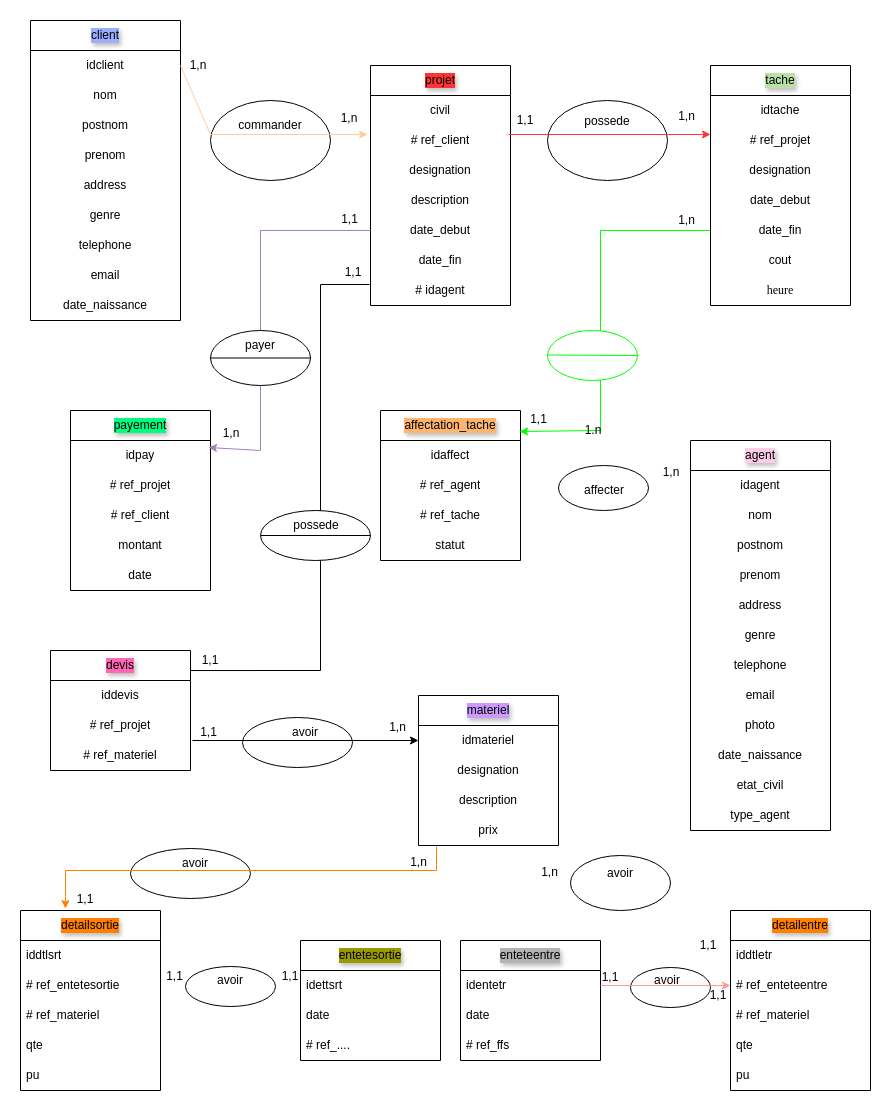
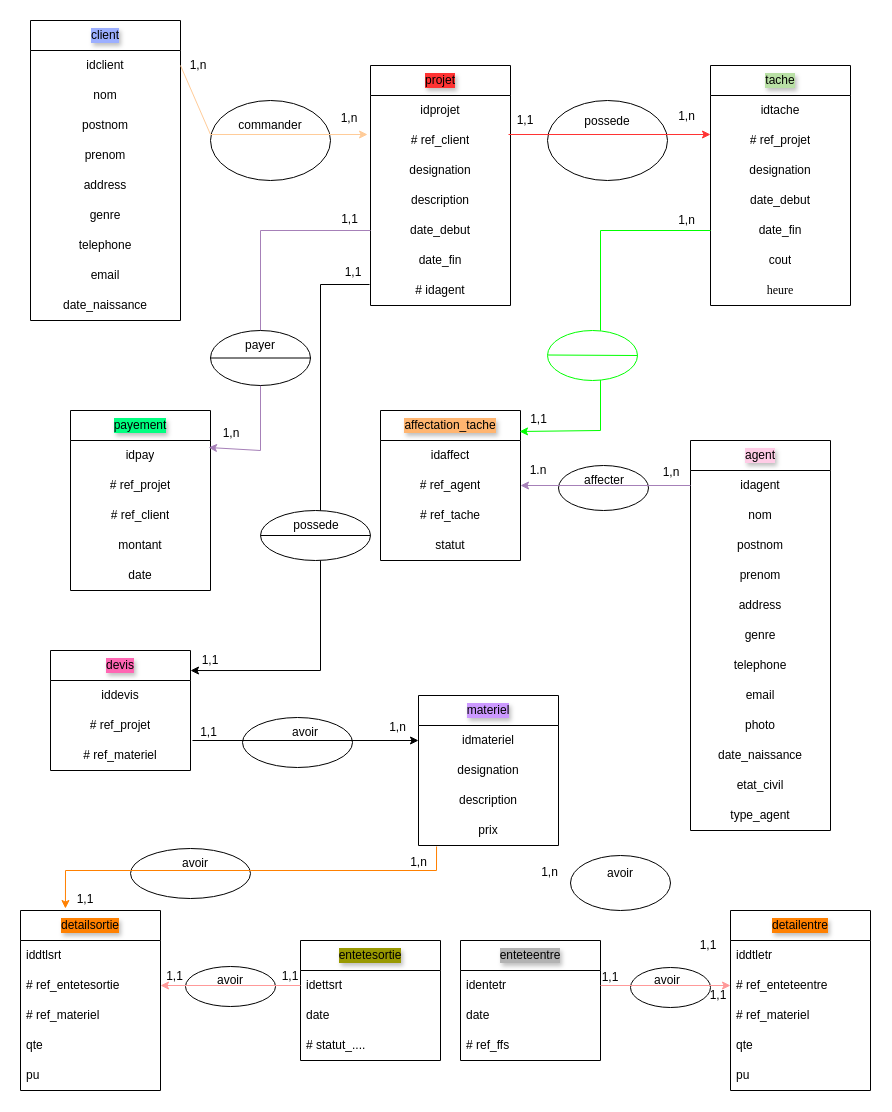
- <mxCell id="14" value="civil" style="text;strokeColor=none;fillColor=none;align=center;verticalAlign=middle;spacingLeft=4;spacingRight=4;overflow=hidden;points=[[0,0.5],[1,0.5]];portConstraint=eastwest;rotatable=0;whiteSpace=wrap;html=1;" vertex="1" parent="13"><mxGeometry y="30" width="140" height="30" as="geometry" /></mxCell>
+ <mxCell id="14" value="idprojet" style="text;strokeColor=none;fillColor=none;align=center;verticalAlign=middle;spacingLeft=4;spacingRight=4;overflow=hidden;points=[[0,0.5],[1,0.5]];portConstraint=eastwest;rotatable=0;whiteSpace=wrap;html=1;" vertex="1" parent="13"><mxGeometry y="30" width="140" height="30" as="geometry" /></mxCell>
- <mxCell id="125" value="1.n" style="text;html=1;align=center;verticalAlign=middle;whiteSpace=wrap;rounded=0;" vertex="1" parent="1"><mxGeometry x="578" y="420" width="30" height="20" as="geometry" /></mxCell>
+ <mxCell id="125" value="1.n" style="text;html=1;align=center;verticalAlign=middle;whiteSpace=wrap;rounded=0;" vertex="1" parent="1"><mxGeometry x="523" y="460" width="30" height="20" as="geometry" /></mxCell>
+ <mxCell id="56" value="" style="endArrow=classic;html=1;rounded=0;exitX=0;exitY=0.5;exitDx=0;exitDy=0;entryX=1;entryY=0.5;entryDx=0;entryDy=0;strokeColor=#A680B8;" edge="1" parent="1" source="35" target="49"><mxGeometry width="50" height="50" relative="1" as="geometry"><mxPoint x="510" y="410" as="sourcePoint" /><mxPoint x="560" y="360" as="targetPoint" /><Array as="points" /></mxGeometry></mxCell>
- <mxCell id="108" value="affecter" style="text;html=1;align=center;verticalAlign=middle;whiteSpace=wrap;rounded=0;" vertex="1" parent="1"><mxGeometry x="574" y="475" width="60" height="30" as="geometry" /></mxCell>
+ <mxCell id="108" value="affecter" style="text;html=1;align=center;verticalAlign=middle;whiteSpace=wrap;rounded=0;" vertex="1" parent="1"><mxGeometry x="574" y="465" width="60" height="30" as="geometry" /></mxCell>
- <mxCell id="70" value="" style="endArrow=none;html=1;rounded=0;exitX=-0.007;exitY=0.3;exitDx=0;exitDy=0;exitPerimeter=0;entryX=1;entryY=0.167;entryDx=0;entryDy=0;entryPerimeter=0;" edge="1" parent="1" source="20" target="66"><mxGeometry width="50" height="50" relative="1" as="geometry"><mxPoint x="330" y="400" as="sourcePoint" /><mxPoint x="320" y="680" as="targetPoint" /><Array as="points"><mxPoint x="320" y="284" /><mxPoint x="320" y="510" /><mxPoint x="320" y="560" /><mxPoint x="320" y="670" /></Array></mxGeometry></mxCell>
+ <mxCell id="70" value="" style="endArrow=classic;html=1;rounded=0;exitX=-0.007;exitY=0.3;exitDx=0;exitDy=0;exitPerimeter=0;entryX=1;entryY=0.167;entryDx=0;entryDy=0;entryPerimeter=0;" edge="1" parent="1" source="20" target="66"><mxGeometry width="50" height="50" relative="1" as="geometry"><mxPoint x="330" y="400" as="sourcePoint" /><mxPoint x="320" y="680" as="targetPoint" /><Array as="points"><mxPoint x="320" y="284" /><mxPoint x="320" y="510" /><mxPoint x="320" y="560" /><mxPoint x="320" y="670" /></Array></mxGeometry></mxCell>
+ <mxCell id="105" value="" style="endArrow=classic;html=1;rounded=0;exitX=0;exitY=0.5;exitDx=0;exitDy=0;entryX=1;entryY=0.5;entryDx=0;entryDy=0;strokeColor=#FF9999;" edge="1" parent="1" source="81" target="86"><mxGeometry width="50" height="50" relative="1" as="geometry"><mxPoint x="220" y="1100" as="sourcePoint" /><mxPoint x="270" y="1050" as="targetPoint" /></mxGeometry></mxCell>
- <mxCell id="83" value="# ref_...." style="text;strokeColor=none;fillColor=none;align=left;verticalAlign=middle;spacingLeft=4;spacingRight=4;overflow=hidden;points=[[0,0.5],[1,0.5]];portConstraint=eastwest;rotatable=0;whiteSpace=wrap;html=1;" vertex="1" parent="80"><mxGeometry y="90" width="140" height="30" as="geometry" /></mxCell>
+ <mxCell id="83" value="# statut_...." style="text;strokeColor=none;fillColor=none;align=left;verticalAlign=middle;spacingLeft=4;spacingRight=4;overflow=hidden;points=[[0,0.5],[1,0.5]];portConstraint=eastwest;rotatable=0;whiteSpace=wrap;html=1;" vertex="1" parent="80"><mxGeometry y="90" width="140" height="30" as="geometry" /></mxCell>
